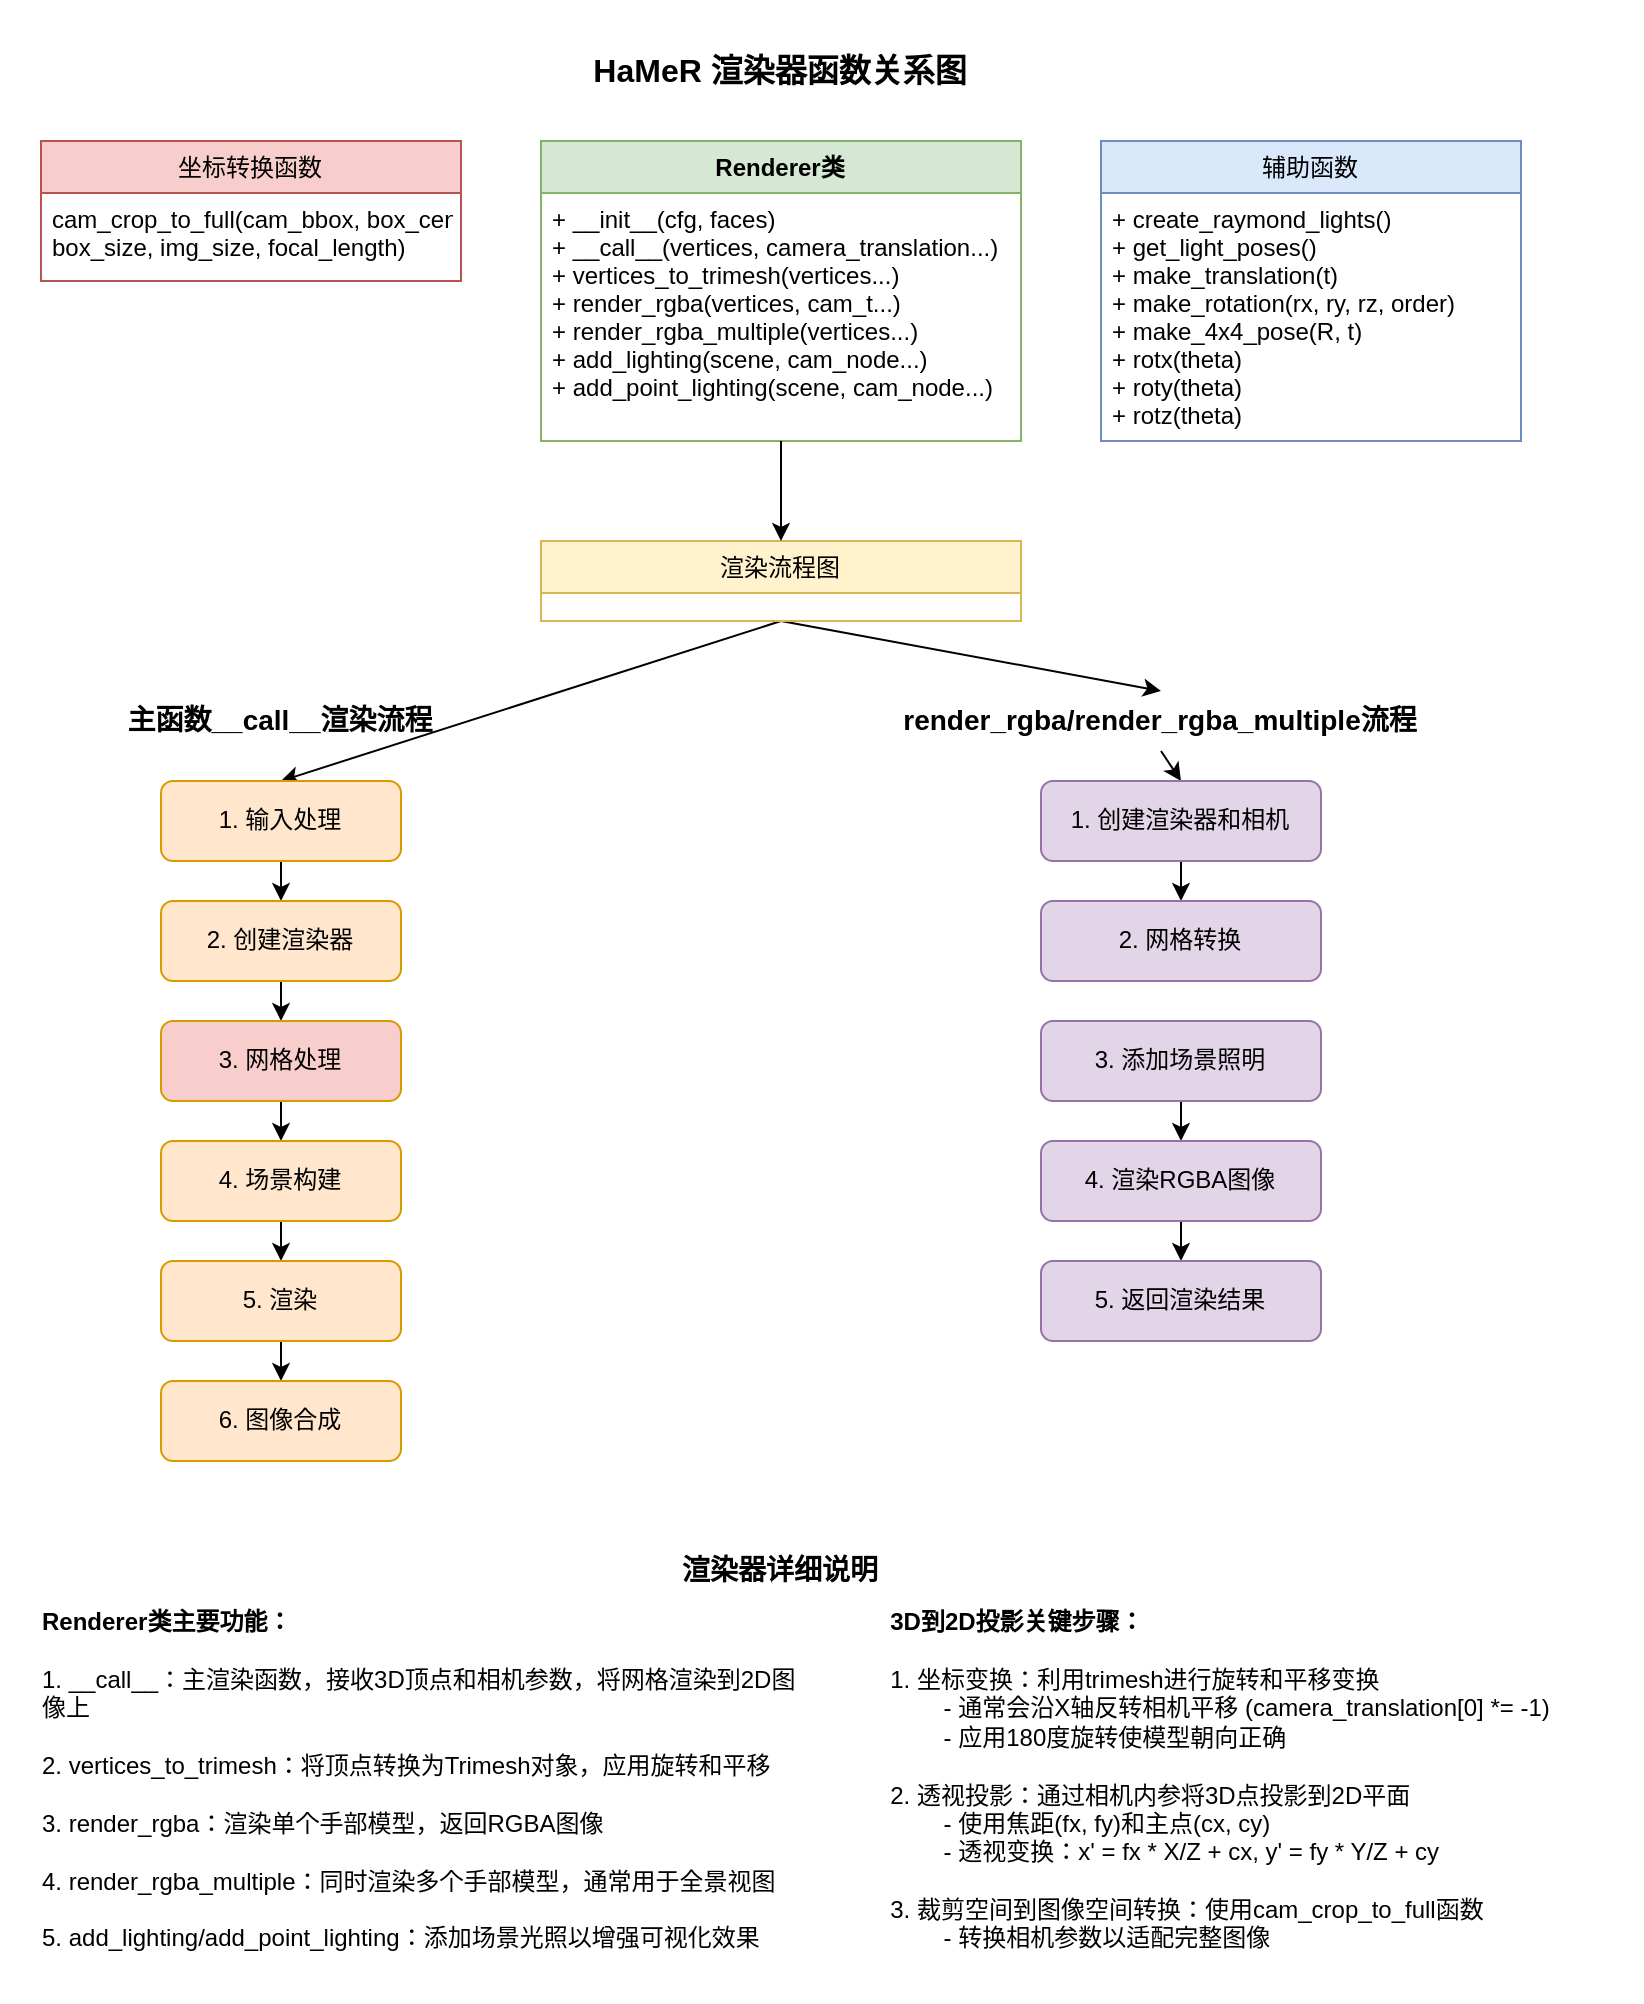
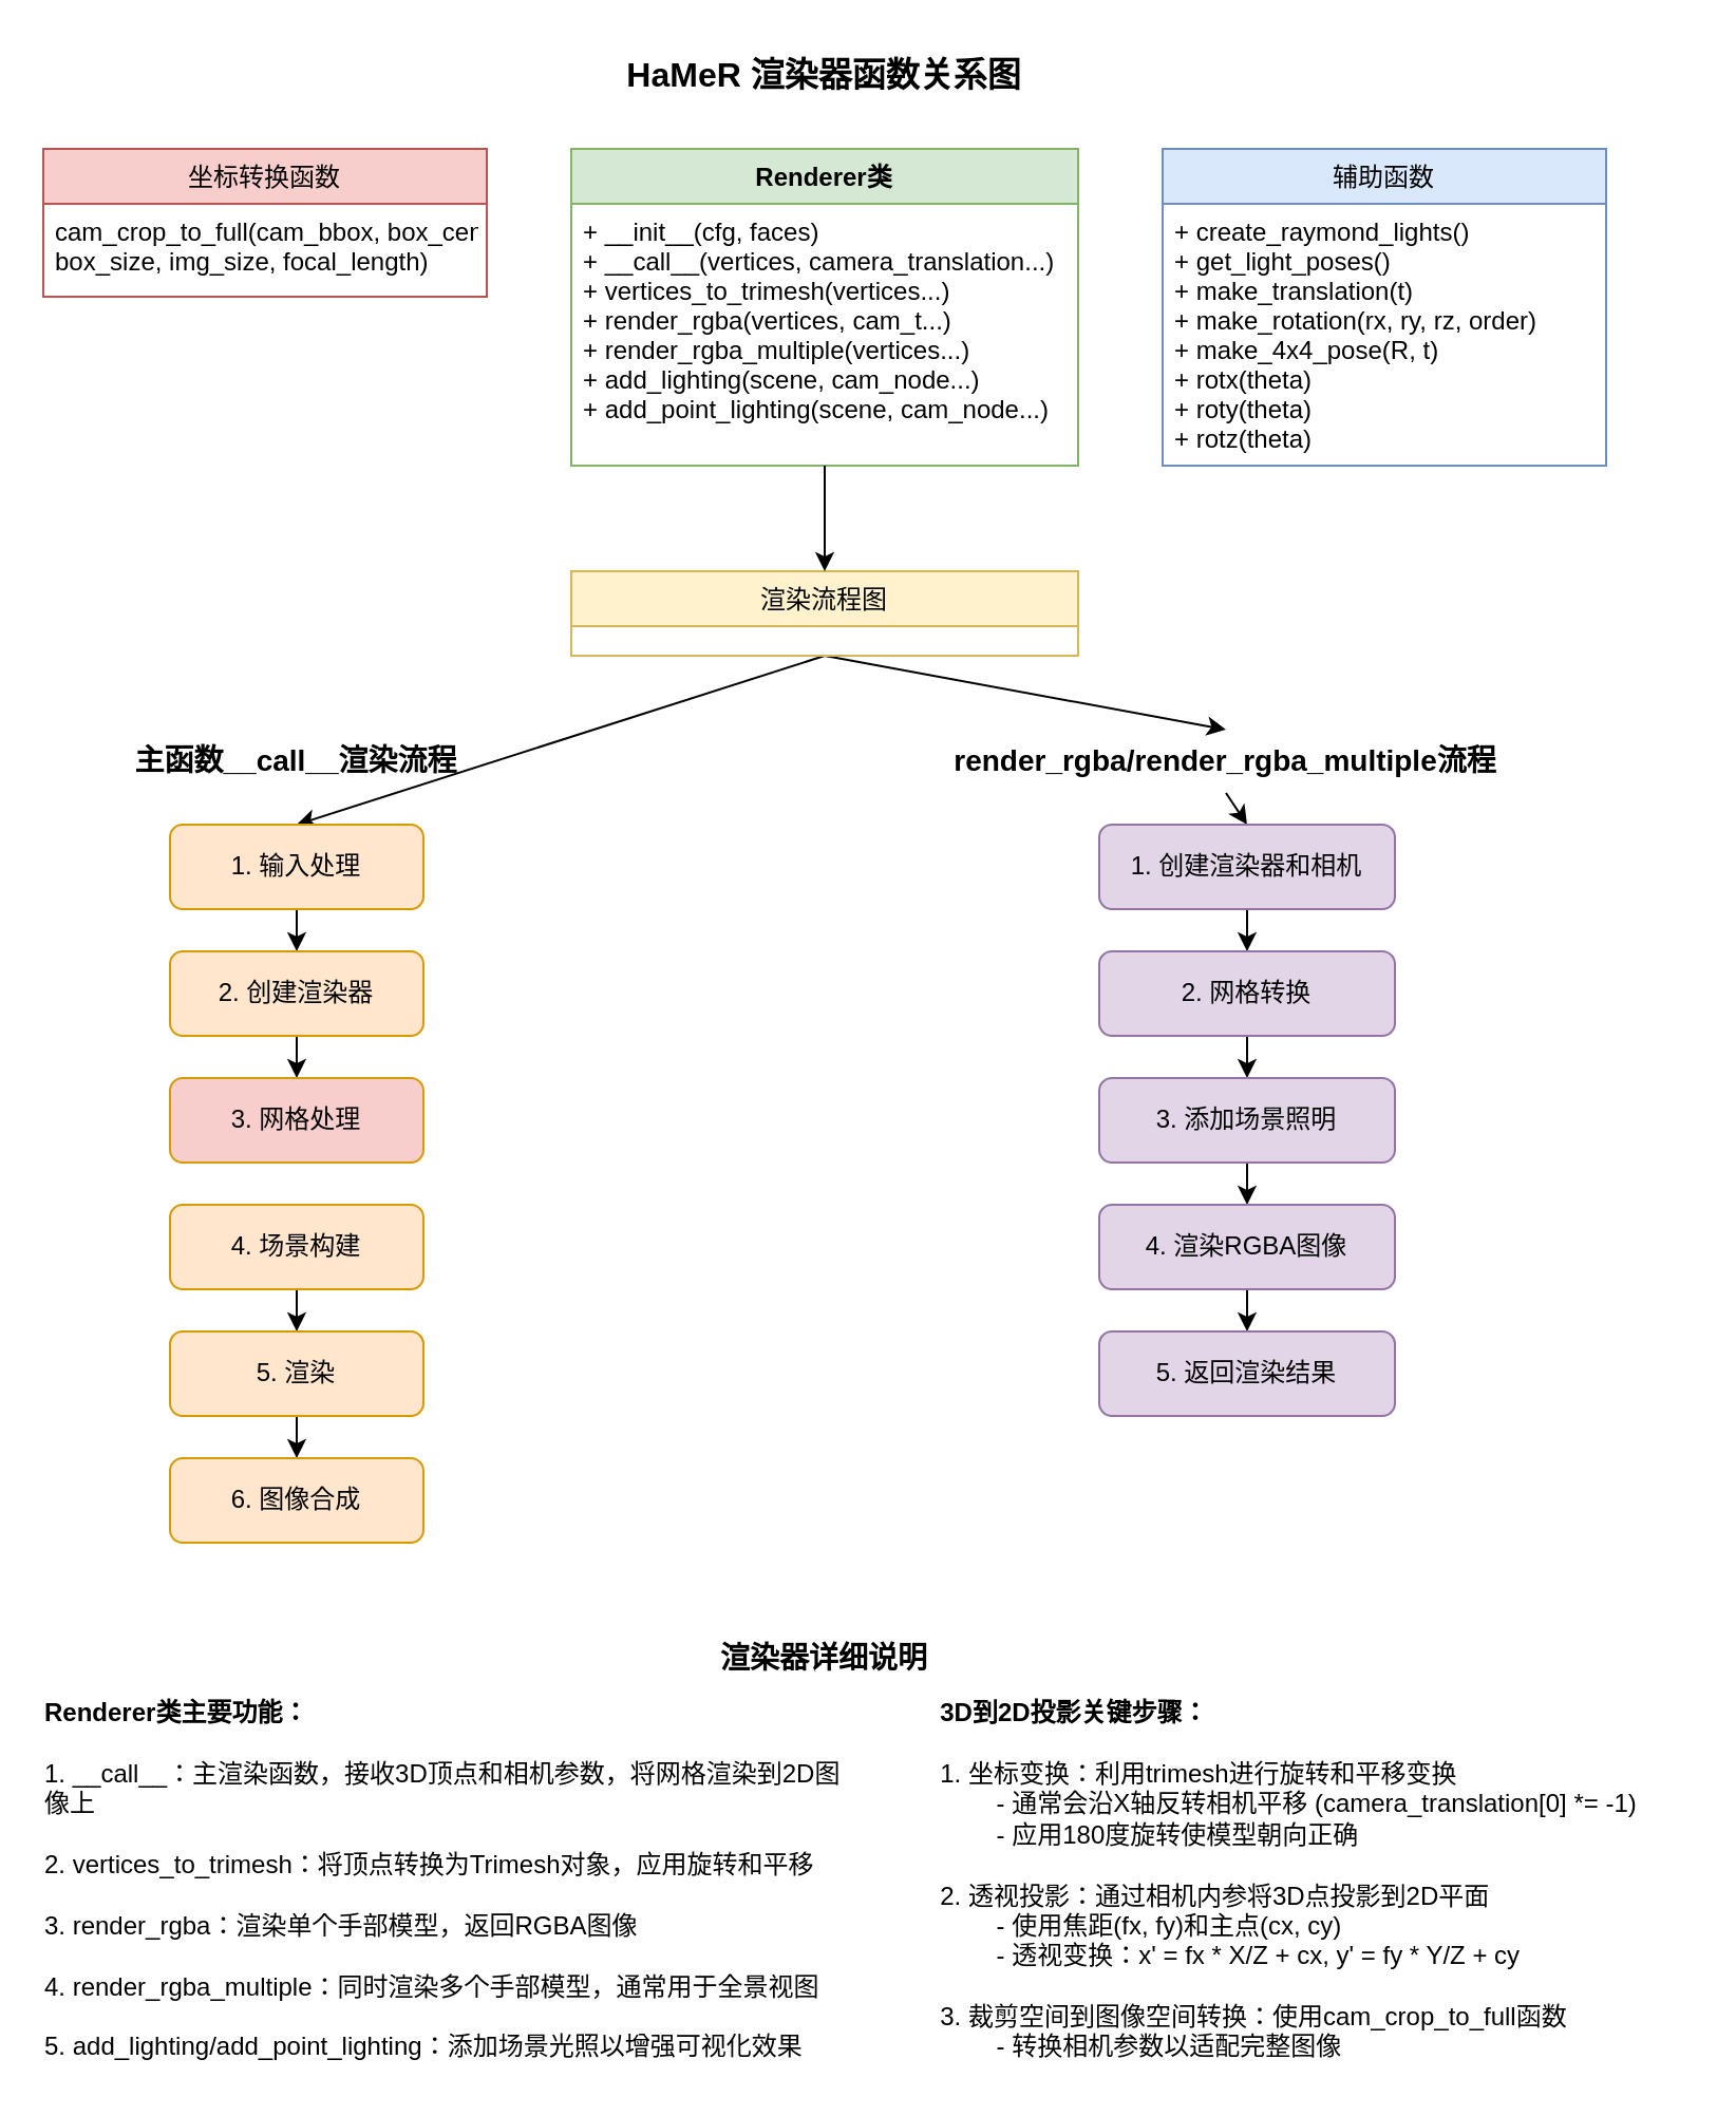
+ <mxCell id="24" style="edgeStyle=none;html=1;exitX=0.5;exitY=1;exitDx=0;exitDy=0;entryX=0.5;entryY=0;entryDx=0;entryDy=0;" edge="1" parent="1" source="25" target="27"><mxGeometry relative="1" as="geometry" /></mxCell>
- <mxCell id="18" style="edgeStyle=none;html=1;exitX=0.5;exitY=1;exitDx=0;exitDy=0;entryX=0.5;entryY=0;entryDx=0;entryDy=0;" edge="1" parent="1" source="19" target="32"><mxGeometry relative="1" as="geometry" /></mxCell>
